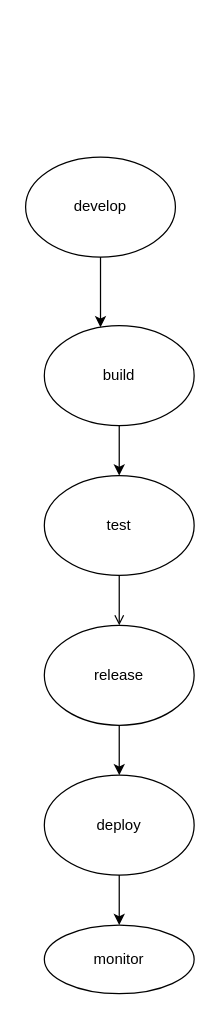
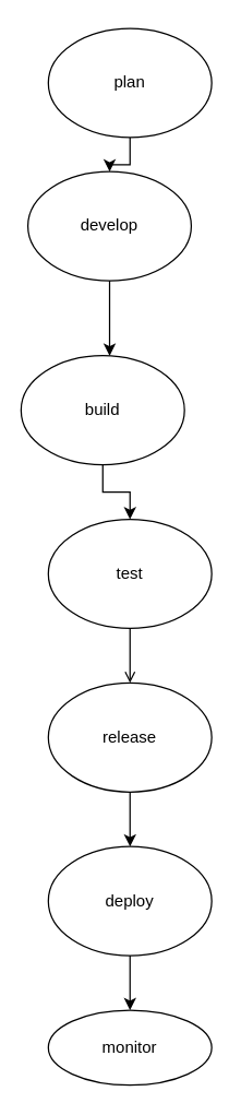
+ <mxCell id="5" value="plan" style="ellipse;whiteSpace=wrap;html=1;" vertex="1" parent="1"><mxGeometry x="35" y="20" width="120" height="80" as="geometry" /></mxCell>
+ <mxCell id="4" value="" style="edgeStyle=orthogonalEdgeStyle;rounded=0;orthogonalLoop=1;jettySize=auto;html=1;" edge="1" parent="1" source="5" target="3"><mxGeometry relative="1" as="geometry" /></mxCell>
- <mxCell id="7" value="build" style="ellipse;whiteSpace=wrap;html=1;" vertex="1" parent="1"><mxGeometry x="35" y="260" width="120" height="80" as="geometry" /></mxCell>
+ <mxCell id="7" value="build" style="ellipse;whiteSpace=wrap;html=1;" vertex="1" parent="1"><mxGeometry x="15" y="260" width="120" height="80" as="geometry" /></mxCell>
